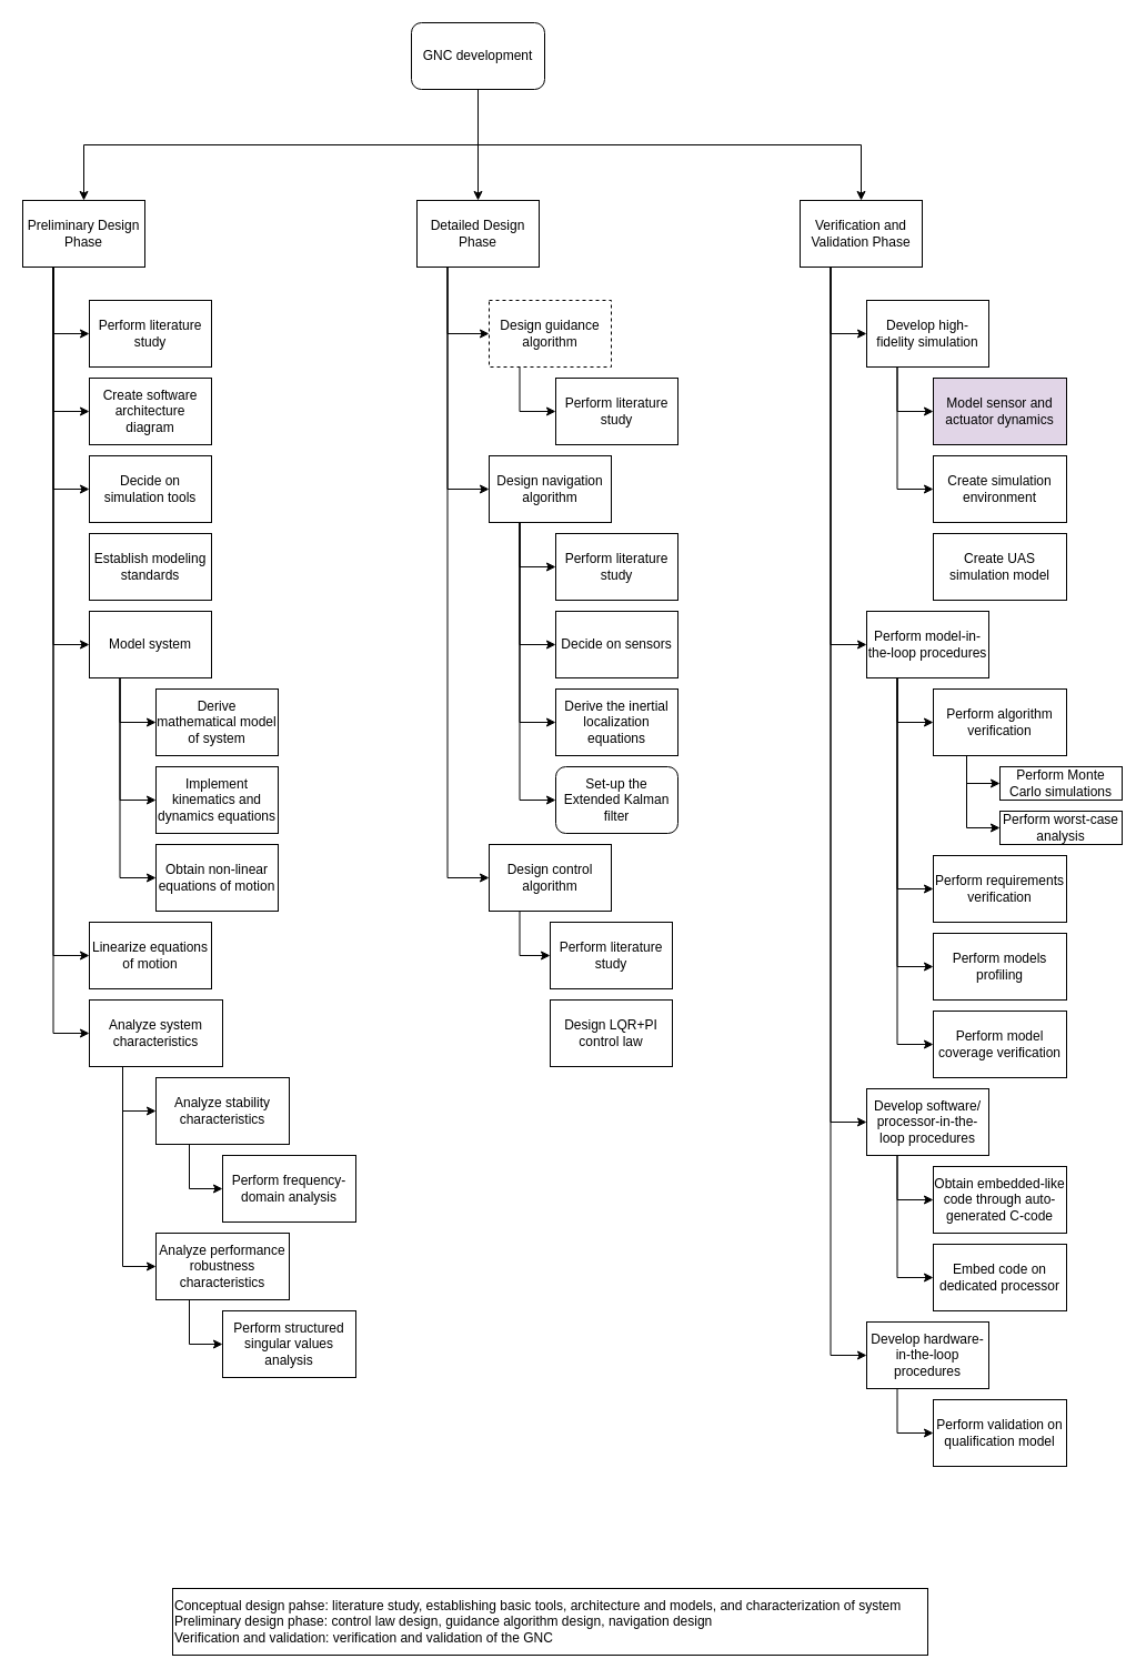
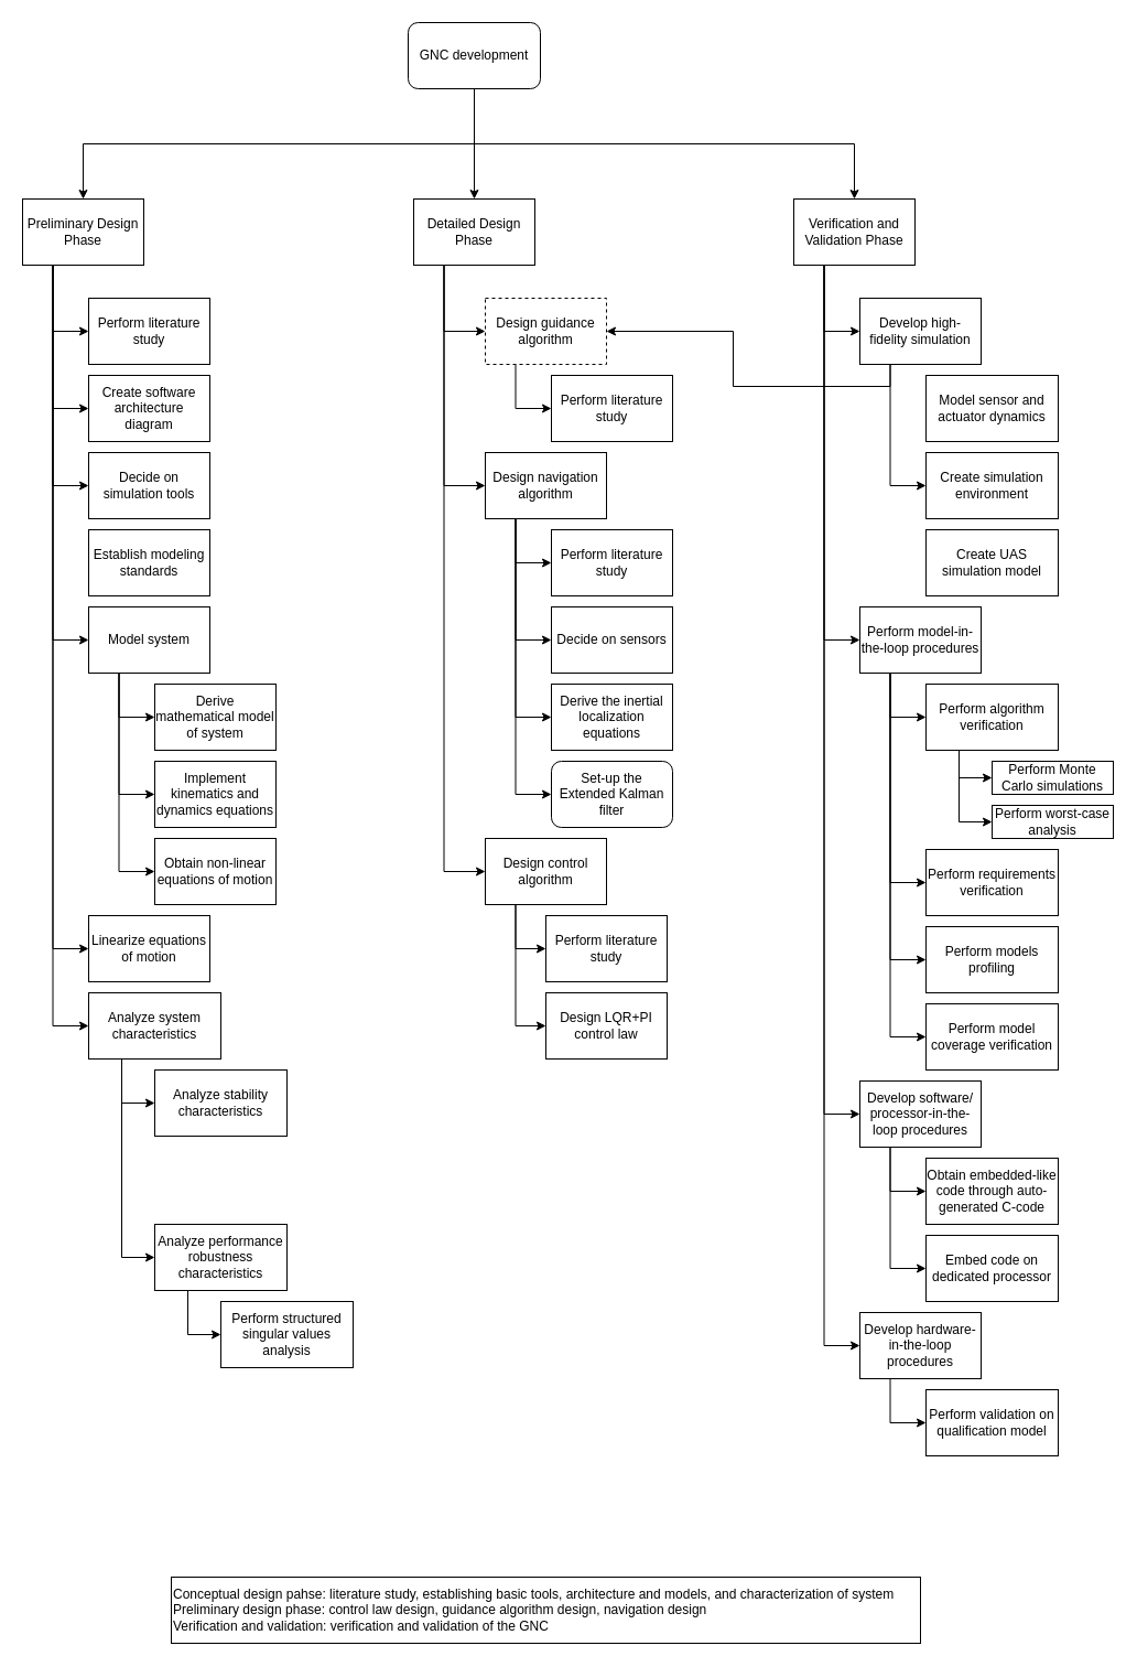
- <mxCell id="18" style="edgeStyle=orthogonalEdgeStyle;rounded=0;orthogonalLoop=1;jettySize=auto;html=1;exitX=0.25;exitY=1;exitDx=0;exitDy=0;entryX=0;entryY=0.5;entryDx=0;entryDy=0;" parent="1" source="20" target="56" edge="1"><mxGeometry relative="1" as="geometry" /></mxCell>
+ <mxCell id="18" style="edgeStyle=orthogonalEdgeStyle;rounded=0;orthogonalLoop=1;jettySize=auto;html=1;exitX=0.25;exitY=1;exitDx=0;exitDy=0;" parent="1" source="20" target="73" edge="1"><mxGeometry relative="1" as="geometry" /></mxCell>
- <mxCell id="56" value="Model sensor and actuator dynamics" style="whiteSpace=wrap;html=1;fillColor=#e1d5e7;" parent="1" vertex="1"><mxGeometry x="840" y="340" width="120" height="60" as="geometry" /></mxCell>
+ <mxCell id="56" value="Model sensor and actuator dynamics" style="whiteSpace=wrap;html=1;" parent="1" vertex="1"><mxGeometry x="840" y="340" width="120" height="60" as="geometry" /></mxCell>
+ <mxCell id="80" style="edgeStyle=orthogonalEdgeStyle;rounded=0;orthogonalLoop=1;jettySize=auto;html=1;exitX=0.25;exitY=1;exitDx=0;exitDy=0;entryX=0;entryY=0.5;entryDx=0;entryDy=0;" parent="1" source="81" target="83" edge="1"><mxGeometry relative="1" as="geometry" /></mxCell>
- <mxCell id="49" style="edgeStyle=orthogonalEdgeStyle;rounded=0;orthogonalLoop=1;jettySize=auto;html=1;exitX=0.25;exitY=1;exitDx=0;exitDy=0;entryX=0;entryY=0.5;entryDx=0;entryDy=0;" parent="1" source="50" target="53" edge="1"><mxGeometry relative="1" as="geometry" /></mxCell>
- <mxCell id="53" value="Perform frequency-domain analysis" style="whiteSpace=wrap;html=1;" parent="1" vertex="1"><mxGeometry x="200" y="1040" width="120" height="60" as="geometry" /></mxCell>
